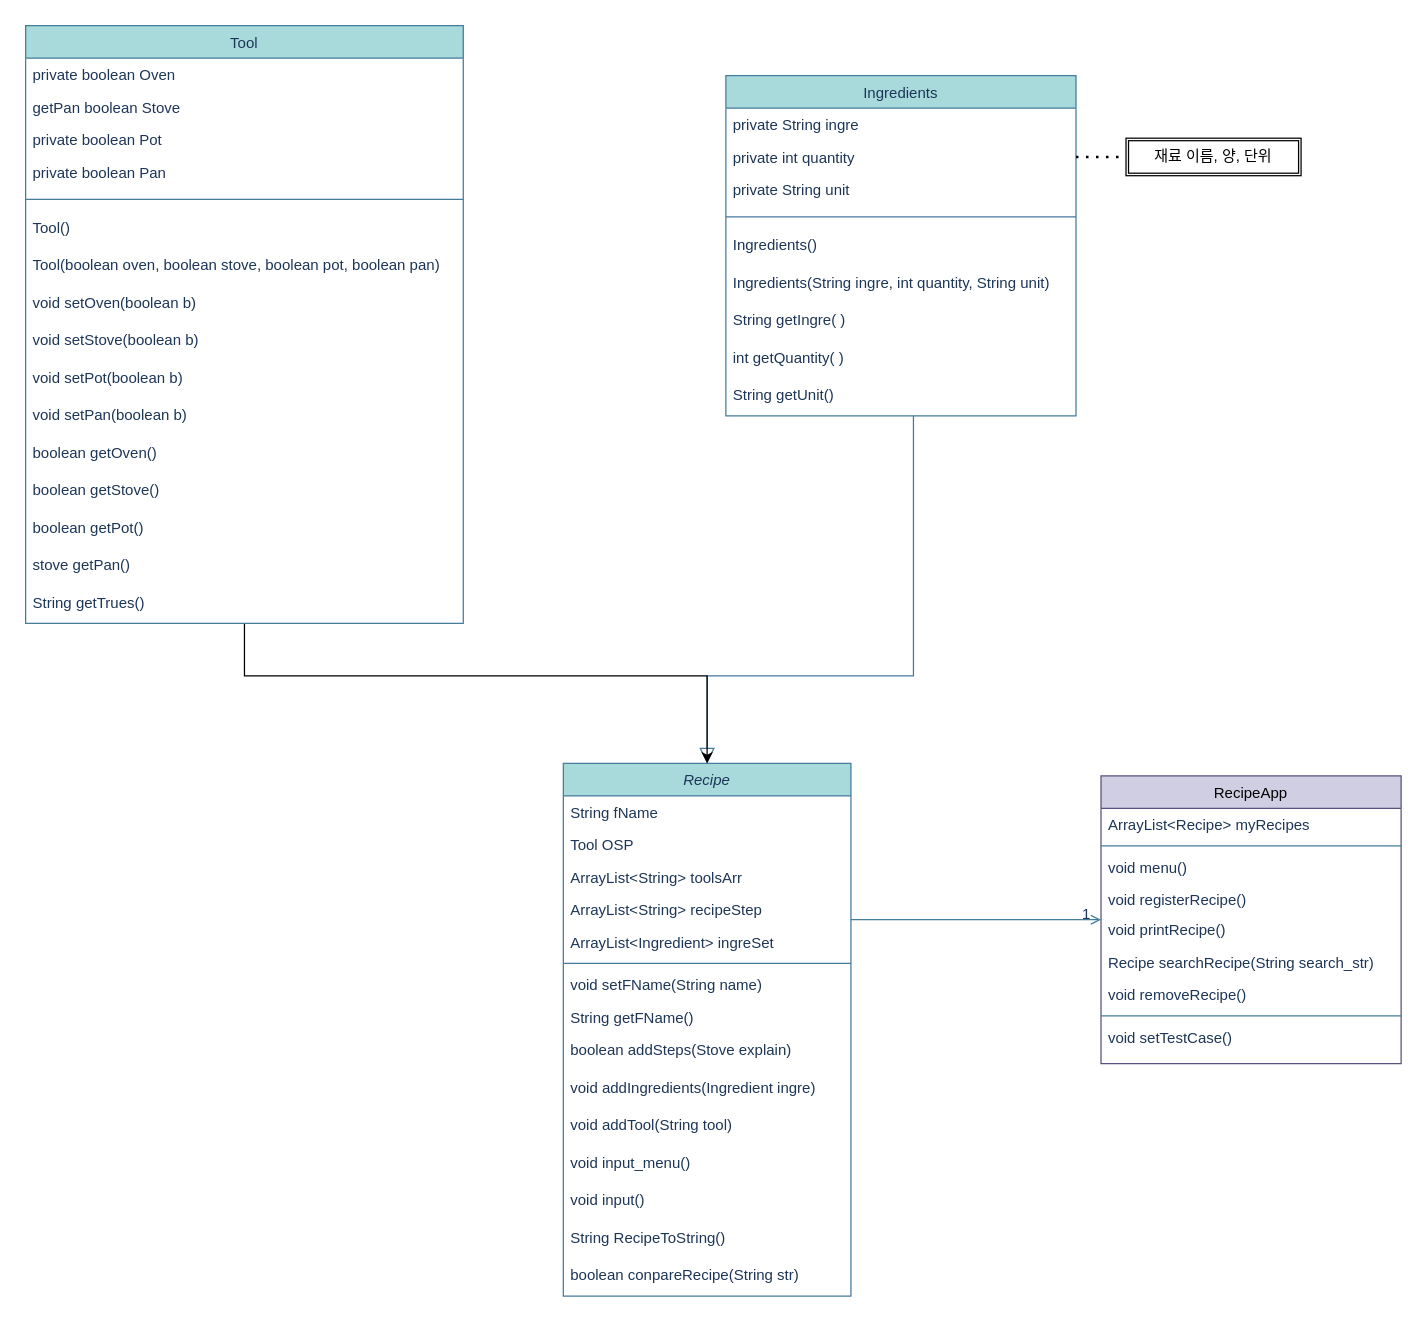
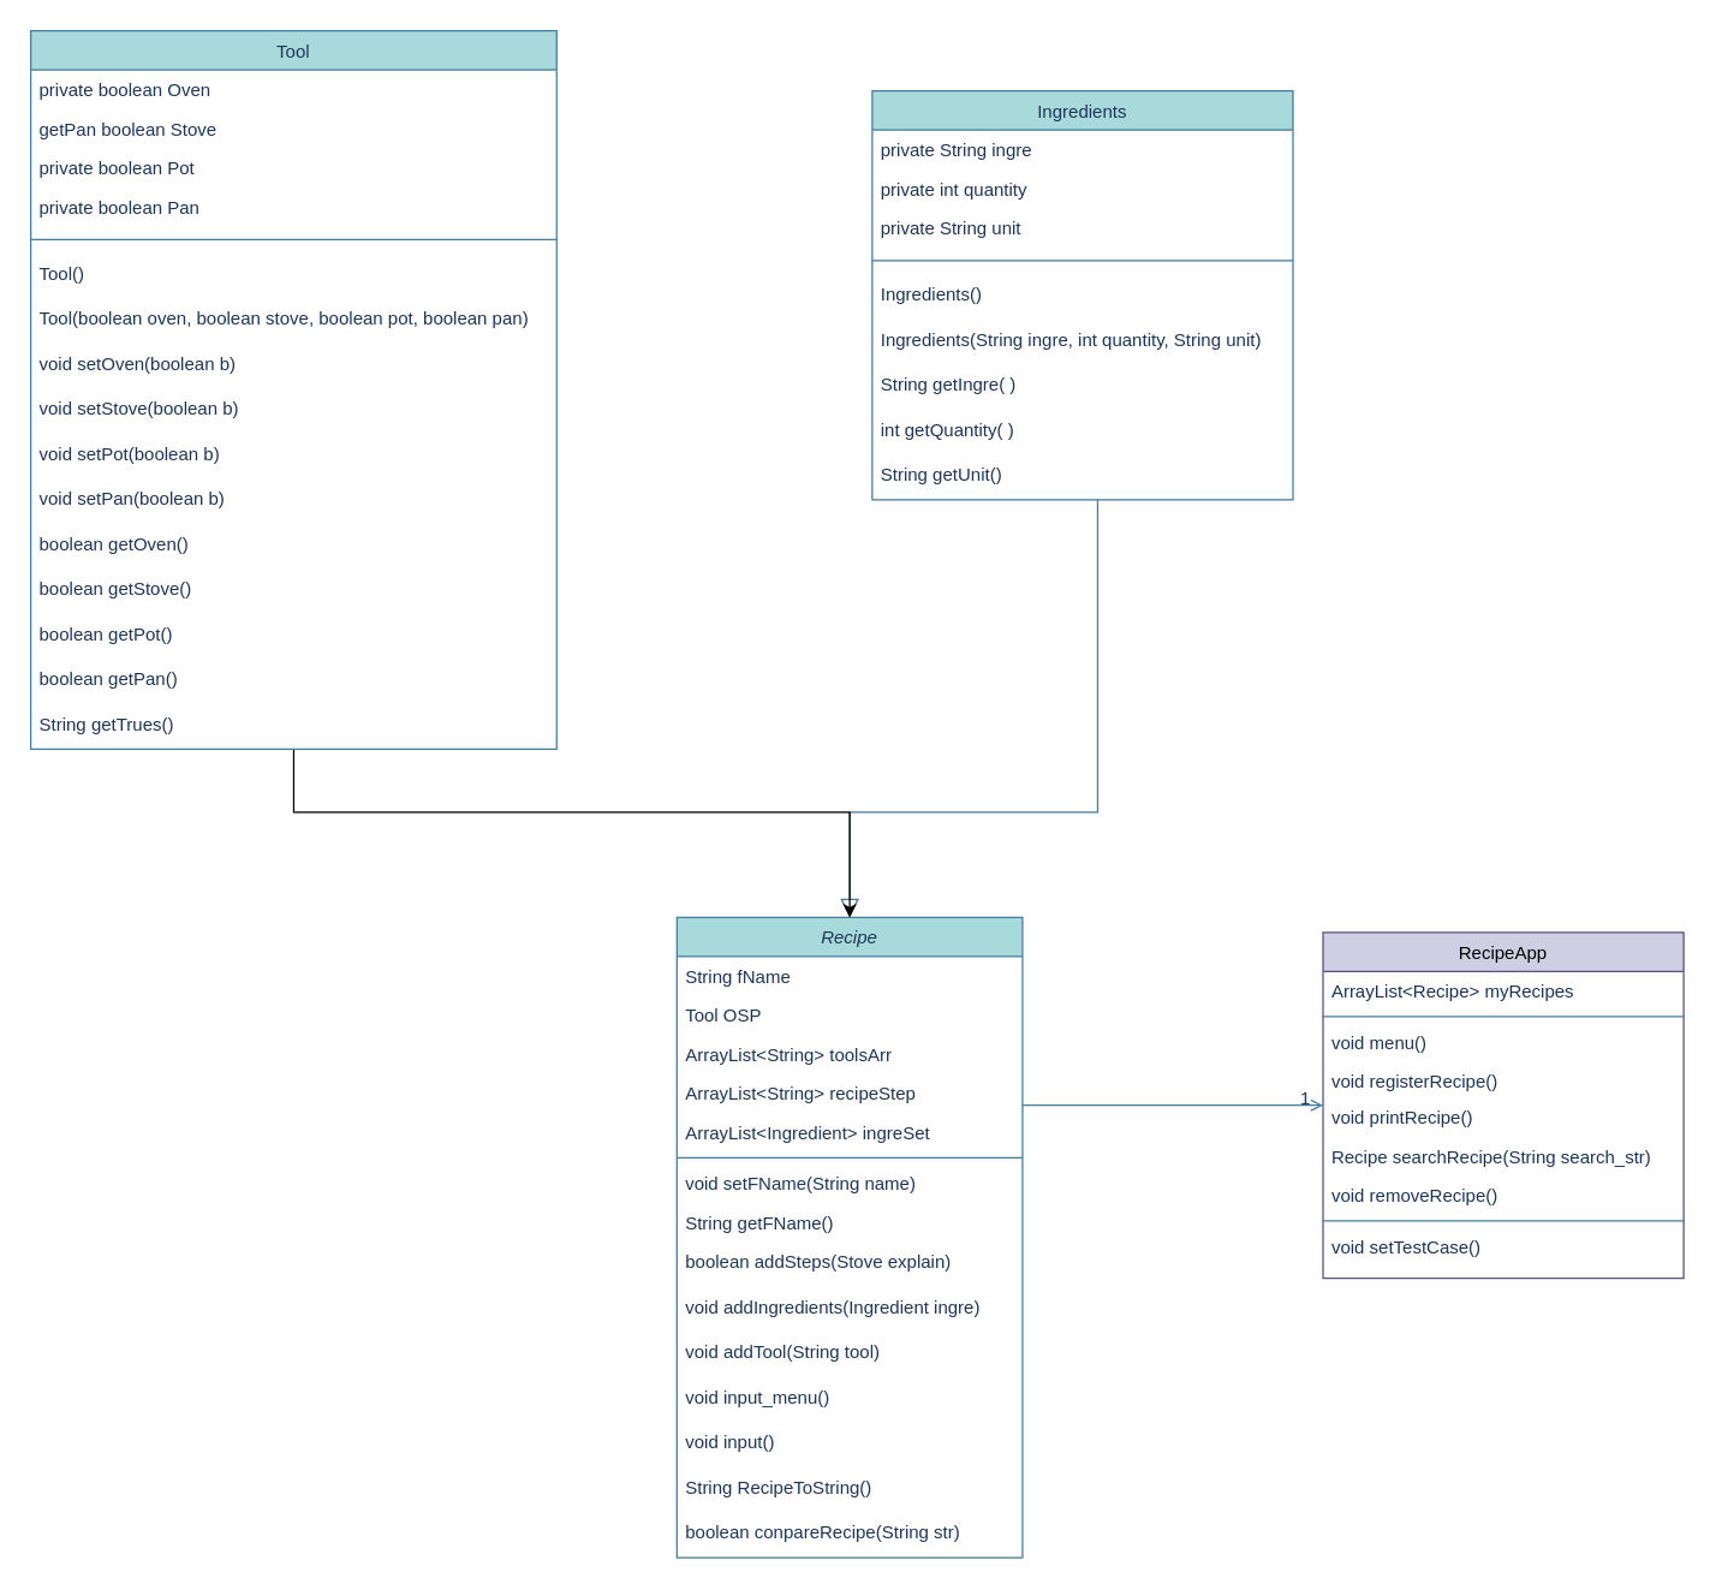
- <mxCell id="41" value="" style="endArrow=none;dashed=1;html=1;dashPattern=1 3;strokeWidth=2;rounded=0;exitX=1;exitY=0.5;exitDx=0;exitDy=0;entryX=0;entryY=0.5;entryDx=0;entryDy=0;" parent="1" source="20" target="42" edge="1"><mxGeometry width="50" height="50" relative="1" as="geometry"><mxPoint x="1020" y="60" as="sourcePoint" /><mxPoint x="1050" y="69" as="targetPoint" /></mxGeometry></mxCell>
- <mxCell id="42" value="재료 이름, 양, 단위" style="shape=ext;double=1;rounded=0;whiteSpace=wrap;html=1;" parent="1" vertex="1"><mxGeometry x="900" y="110" width="140" height="30" as="geometry" /></mxCell>
- <mxCell id="59" value="stove getPan()" style="text;html=1;align=left;verticalAlign=top;resizable=0;points=[];autosize=1;strokeColor=none;fillColor=none;fontColor=#1D3557;rounded=0;spacingLeft=4;" vertex="1" parent="44"><mxGeometry y="418" width="350" height="30" as="geometry" /></mxCell>
+ <mxCell id="59" value="boolean getPan()" style="text;html=1;align=left;verticalAlign=top;resizable=0;points=[];autosize=1;strokeColor=none;fillColor=none;fontColor=#1D3557;rounded=0;spacingLeft=4;" vertex="1" parent="44"><mxGeometry y="418" width="350" height="30" as="geometry" /></mxCell>
